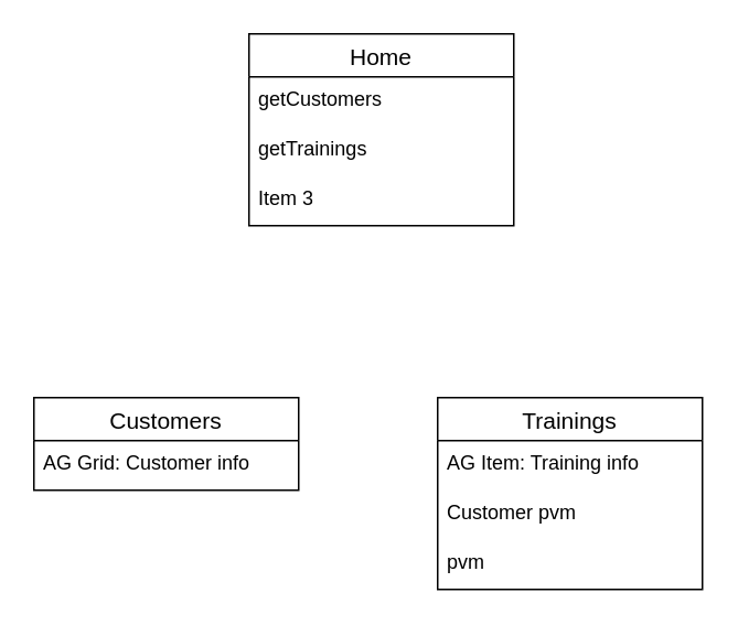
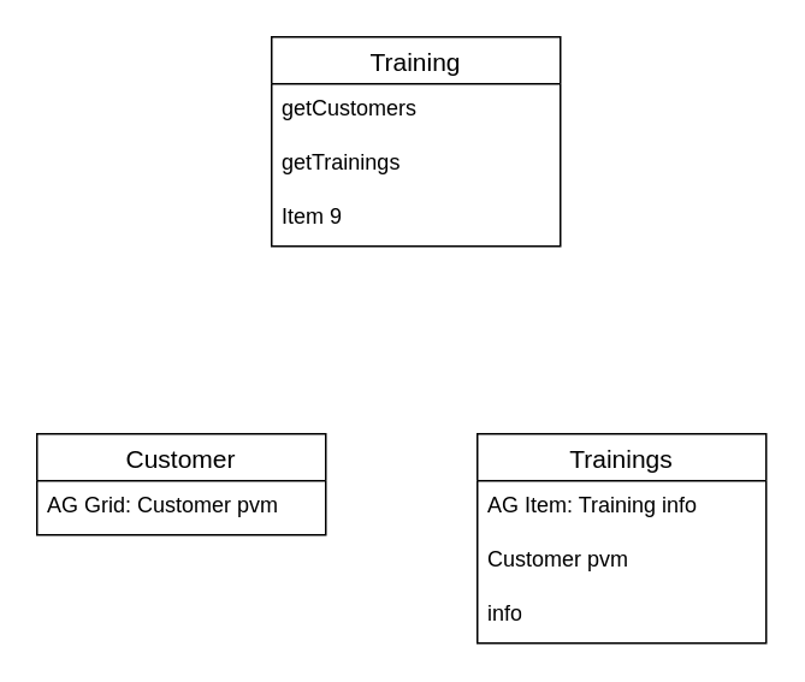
- <mxCell id="2" value="Home" style="swimlane;fontStyle=0;childLayout=stackLayout;horizontal=1;startSize=26;horizontalStack=0;resizeParent=1;resizeParentMax=0;resizeLast=0;collapsible=1;marginBottom=0;align=center;fontSize=14;" vertex="1" parent="1"><mxGeometry x="150" y="20" width="160" height="116" as="geometry" /></mxCell>
+ <mxCell id="2" value="Training" style="swimlane;fontStyle=0;childLayout=stackLayout;horizontal=1;startSize=26;horizontalStack=0;resizeParent=1;resizeParentMax=0;resizeLast=0;collapsible=1;marginBottom=0;align=center;fontSize=14;" vertex="1" parent="1"><mxGeometry x="150" y="20" width="160" height="116" as="geometry" /></mxCell>
- <mxCell id="5" value="Item 3" style="text;strokeColor=none;fillColor=none;spacingLeft=4;spacingRight=4;overflow=hidden;rotatable=0;points=[[0,0.5],[1,0.5]];portConstraint=eastwest;fontSize=12;whiteSpace=wrap;html=1;" vertex="1" parent="2"><mxGeometry y="86" width="160" height="30" as="geometry" /></mxCell>
+ <mxCell id="5" value="Item 9" style="text;strokeColor=none;fillColor=none;spacingLeft=4;spacingRight=4;overflow=hidden;rotatable=0;points=[[0,0.5],[1,0.5]];portConstraint=eastwest;fontSize=12;whiteSpace=wrap;html=1;" vertex="1" parent="2"><mxGeometry y="86" width="160" height="30" as="geometry" /></mxCell>
- <mxCell id="6" value="Customers" style="swimlane;fontStyle=0;childLayout=stackLayout;horizontal=1;startSize=26;horizontalStack=0;resizeParent=1;resizeParentMax=0;resizeLast=0;collapsible=1;marginBottom=0;align=center;fontSize=14;" vertex="1" parent="1"><mxGeometry x="20" y="240" width="160" height="56" as="geometry" /></mxCell>
+ <mxCell id="6" value="Customer" style="swimlane;fontStyle=0;childLayout=stackLayout;horizontal=1;startSize=26;horizontalStack=0;resizeParent=1;resizeParentMax=0;resizeLast=0;collapsible=1;marginBottom=0;align=center;fontSize=14;" vertex="1" parent="1"><mxGeometry x="20" y="240" width="160" height="56" as="geometry" /></mxCell>
- <mxCell id="7" value="AG Grid: Customer info" style="text;strokeColor=none;fillColor=none;spacingLeft=4;spacingRight=4;overflow=hidden;rotatable=0;points=[[0,0.5],[1,0.5]];portConstraint=eastwest;fontSize=12;whiteSpace=wrap;html=1;" vertex="1" parent="6"><mxGeometry y="26" width="160" height="30" as="geometry" /></mxCell>
+ <mxCell id="7" value="AG Grid: Customer pvm" style="text;strokeColor=none;fillColor=none;spacingLeft=4;spacingRight=4;overflow=hidden;rotatable=0;points=[[0,0.5],[1,0.5]];portConstraint=eastwest;fontSize=12;whiteSpace=wrap;html=1;" vertex="1" parent="6"><mxGeometry y="26" width="160" height="30" as="geometry" /></mxCell>
- <mxCell id="11" value="pvm" style="text;strokeColor=none;fillColor=none;spacingLeft=4;spacingRight=4;overflow=hidden;rotatable=0;points=[[0,0.5],[1,0.5]];portConstraint=eastwest;fontSize=12;whiteSpace=wrap;html=1;" vertex="1" parent="8"><mxGeometry y="86" width="160" height="30" as="geometry" /></mxCell>
+ <mxCell id="11" value="info" style="text;strokeColor=none;fillColor=none;spacingLeft=4;spacingRight=4;overflow=hidden;rotatable=0;points=[[0,0.5],[1,0.5]];portConstraint=eastwest;fontSize=12;whiteSpace=wrap;html=1;" vertex="1" parent="8"><mxGeometry y="86" width="160" height="30" as="geometry" /></mxCell>
